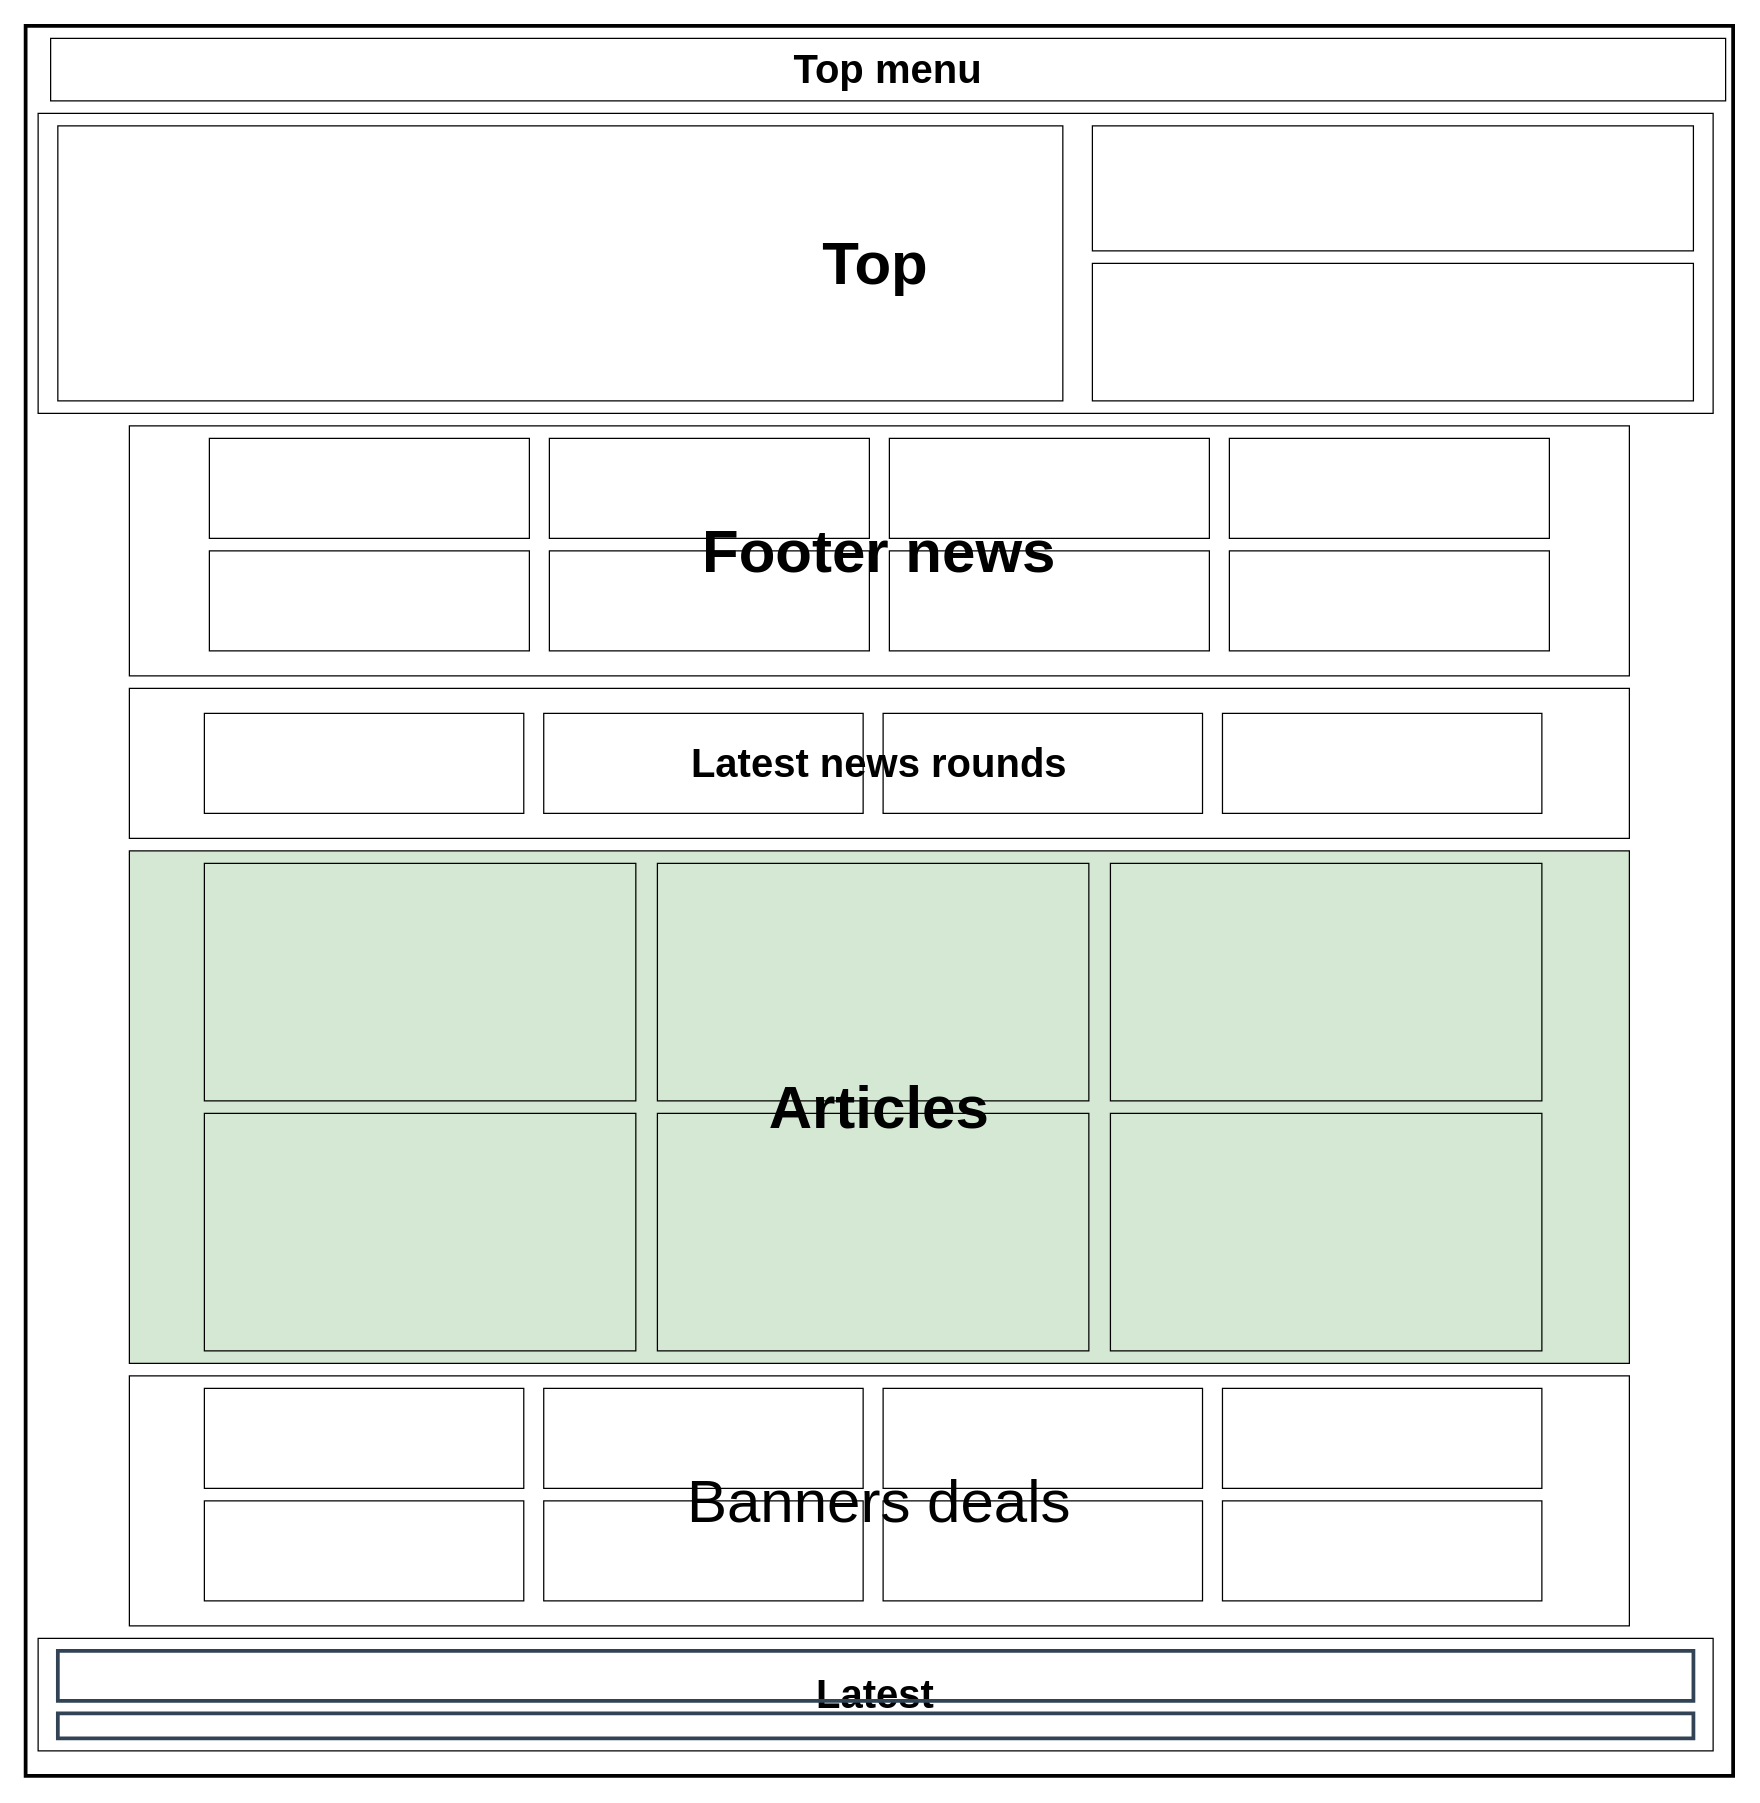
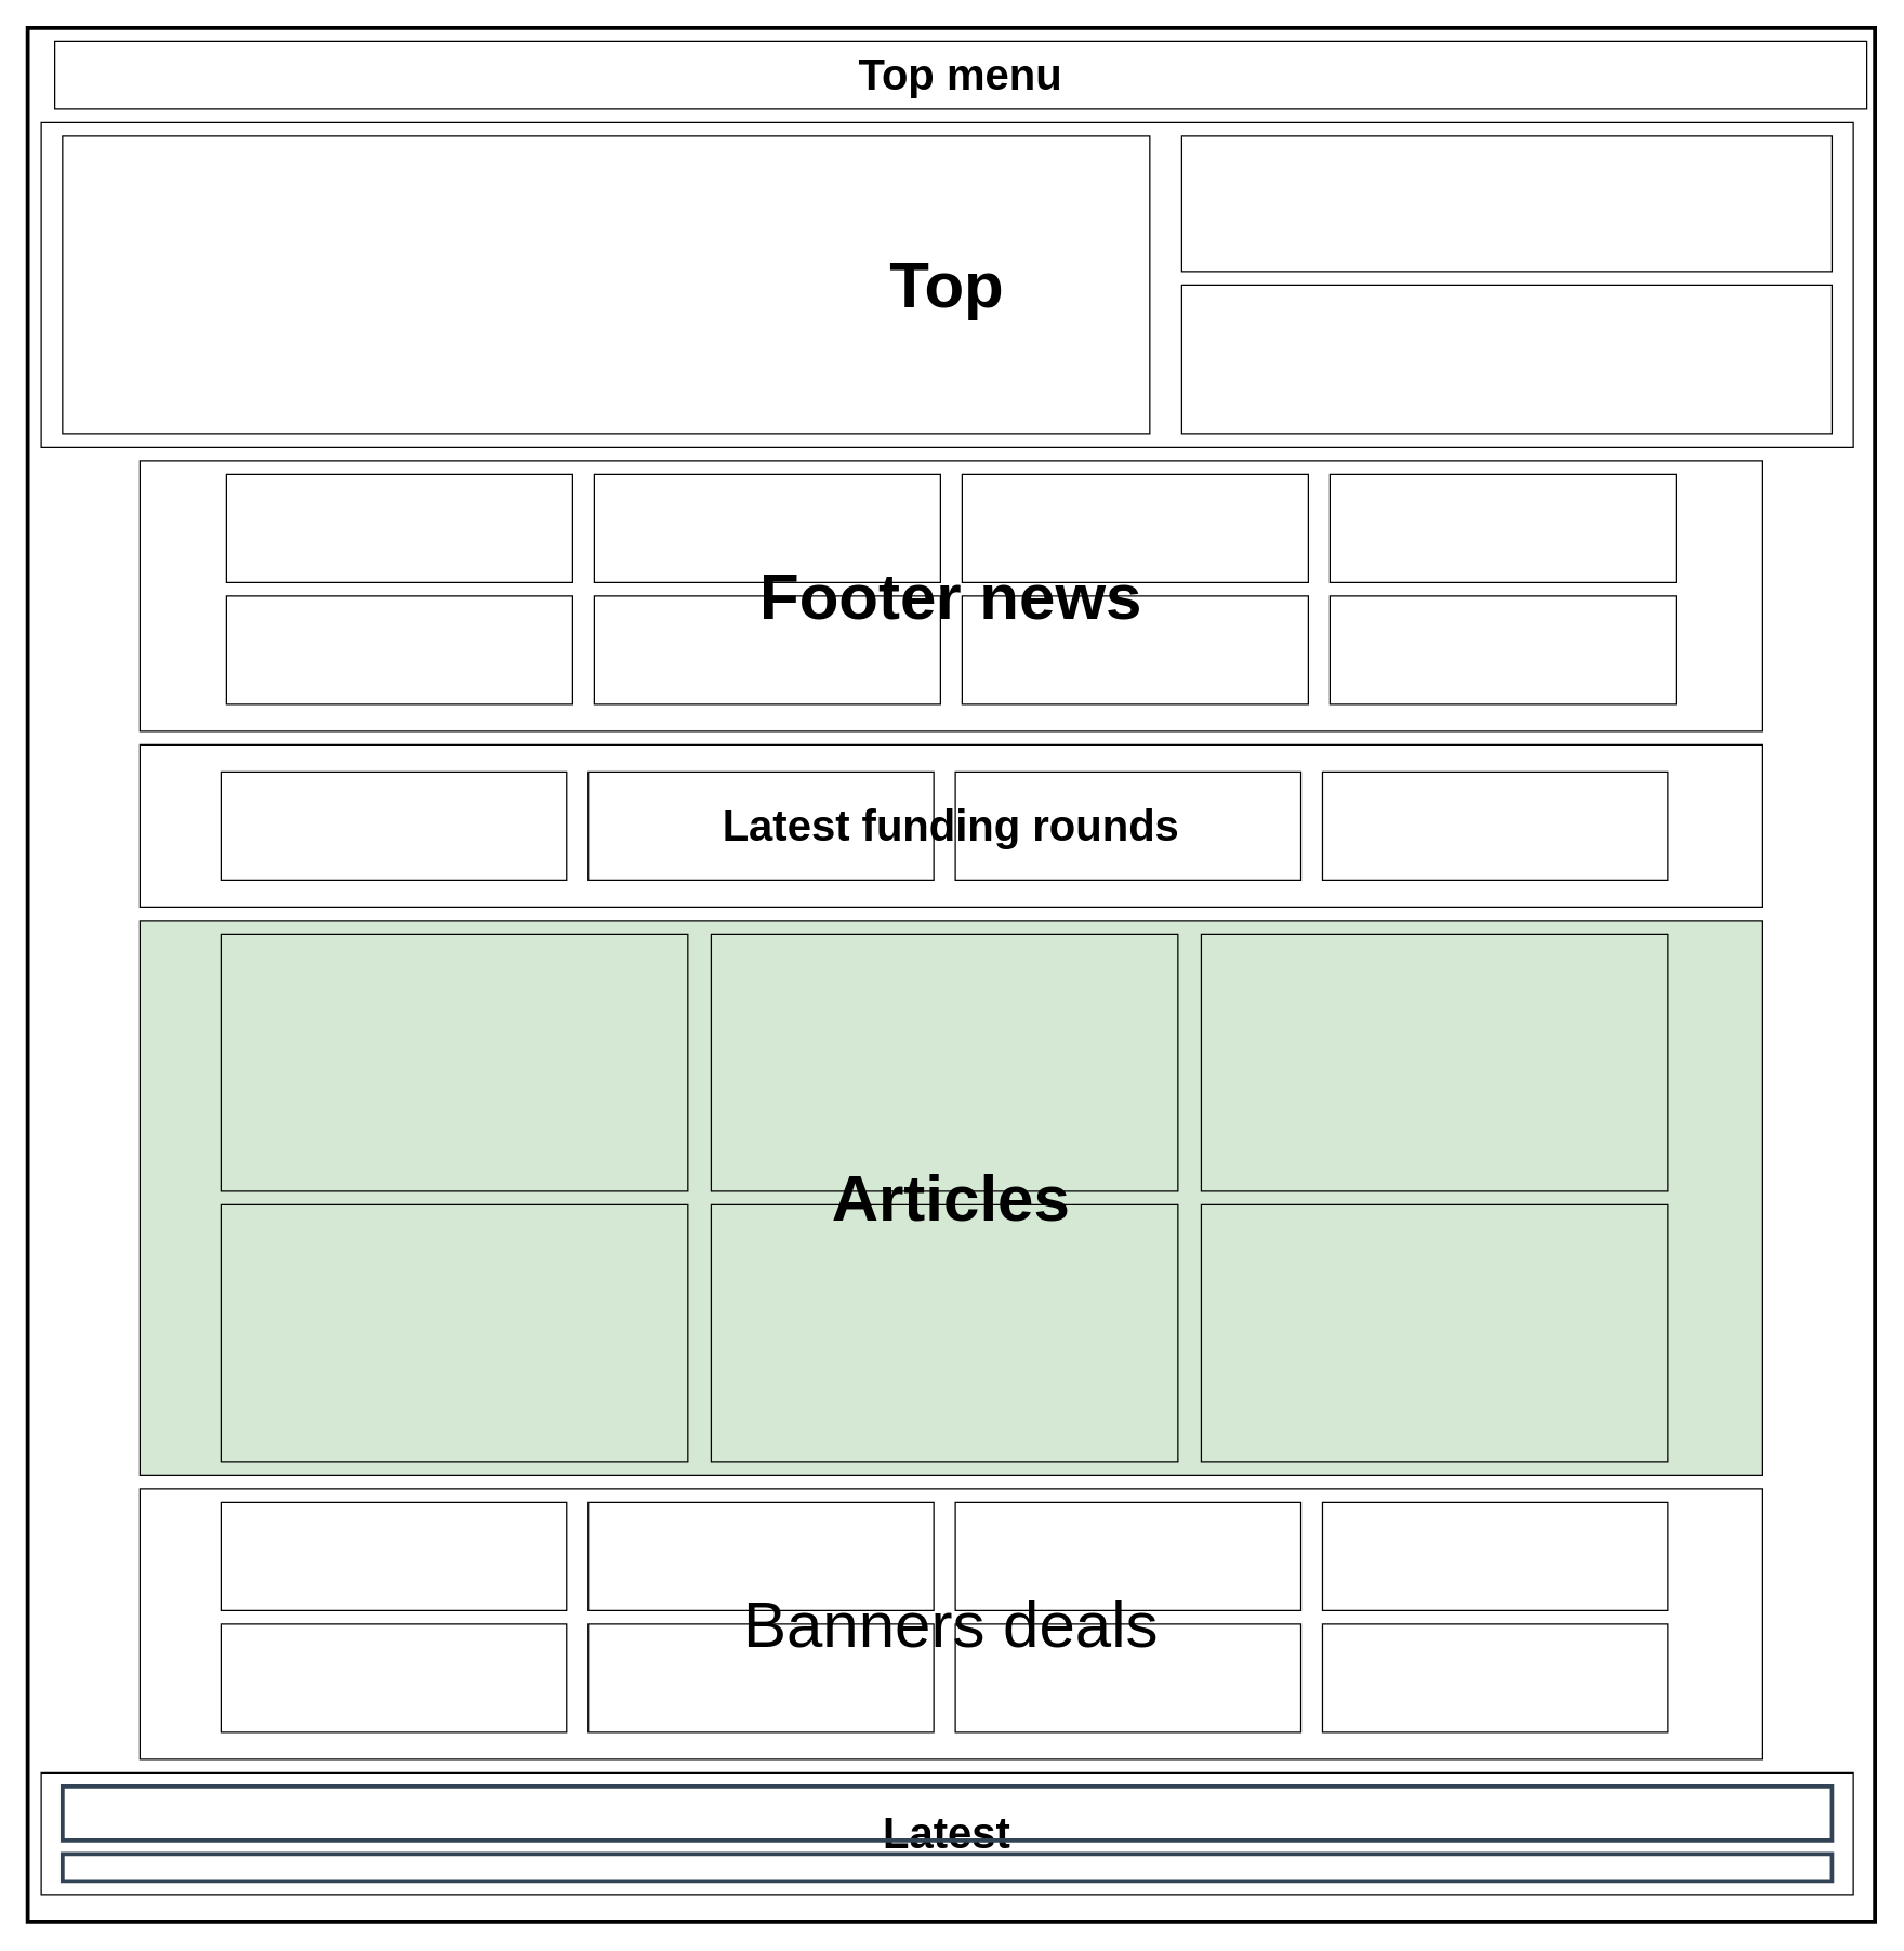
- <mxCell id="3" value="Latest news rounds" style="rounded=0;whiteSpace=wrap;html=1;fontSize=32;fontStyle=1" vertex="1" parent="1"><mxGeometry x="103" y="550" width="1200" height="120" as="geometry" /></mxCell>
+ <mxCell id="3" value="Latest funding rounds" style="rounded=0;whiteSpace=wrap;html=1;fontSize=32;fontStyle=1" vertex="1" parent="1"><mxGeometry x="103" y="550" width="1200" height="120" as="geometry" /></mxCell>
